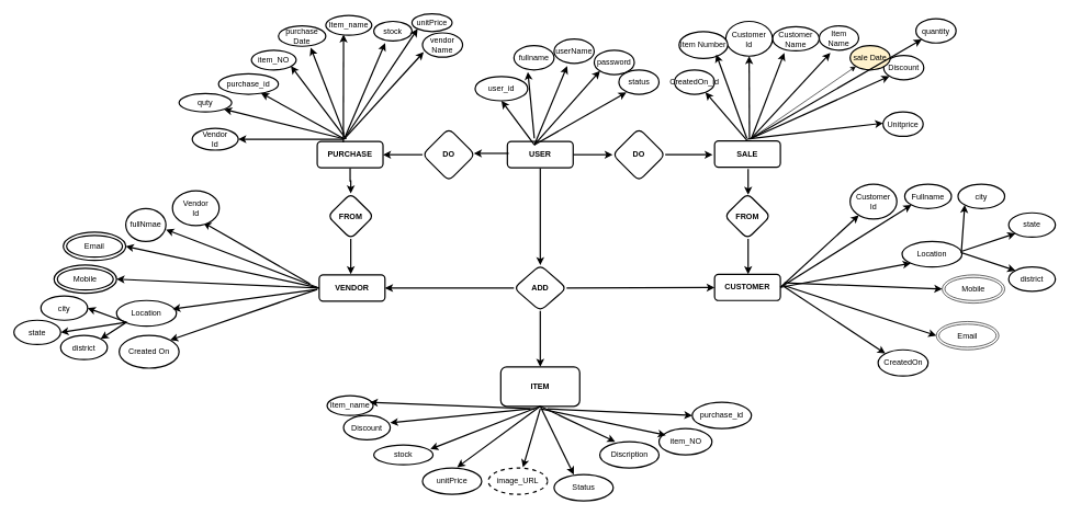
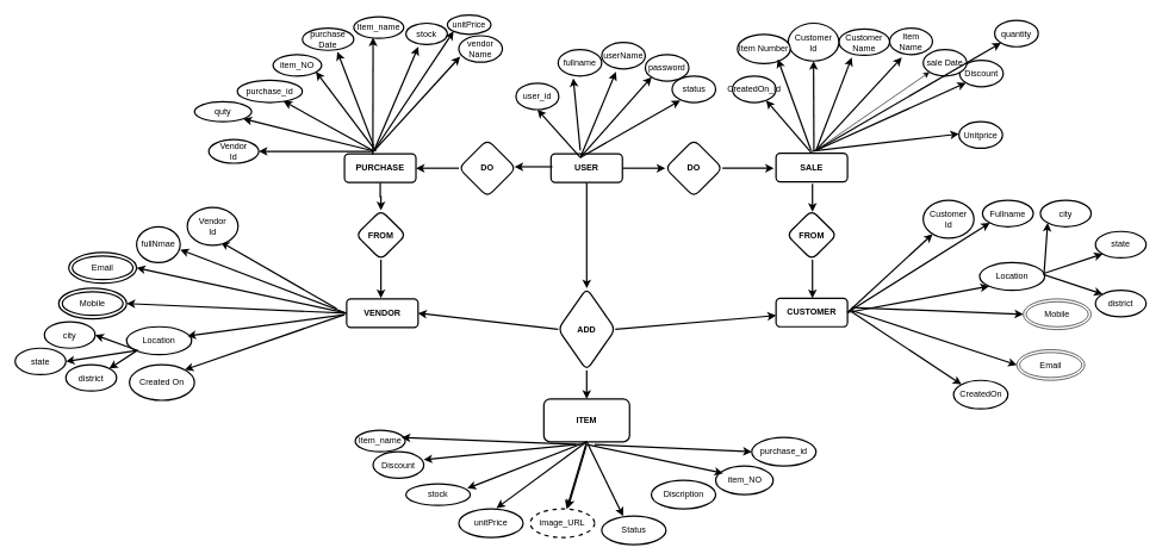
- <mxCell id="56" value="sale Date" style="ellipse;whiteSpace=wrap;html=1;strokeWidth=2;fillColor=#fff2cc;" vertex="1" parent="1"><mxGeometry x="1291" y="69" width="61" height="37" as="geometry" /></mxCell>
+ <mxCell id="56" value="sale Date" style="ellipse;whiteSpace=wrap;html=1;strokeWidth=2;" vertex="1" parent="1"><mxGeometry x="1291" y="69" width="61" height="37" as="geometry" /></mxCell>
- <mxCell id="43" value="user_id" style="ellipse;whiteSpace=wrap;html=1;strokeWidth=2;" vertex="1" parent="1"><mxGeometry x="721" y="116" width="80" height="37" as="geometry" /></mxCell>
+ <mxCell id="43" value="user_id" style="ellipse;whiteSpace=wrap;html=1;strokeWidth=2;" vertex="1" parent="1"><mxGeometry x="721" y="116" width="60" height="37" as="geometry" /></mxCell>
- <mxCell id="16" value="ADD" style="rhombus;whiteSpace=wrap;html=1;rounded=1;fontStyle=1;strokeWidth=2;" vertex="1" parent="1"><mxGeometry x="780" y="403" width="80" height="70" as="geometry" /></mxCell>
+ <mxCell id="16" value="ADD" style="rhombus;whiteSpace=wrap;html=1;rounded=1;fontStyle=1;strokeWidth=2;" vertex="1" parent="1"><mxGeometry x="780" y="403" width="80" height="115" as="geometry" /></mxCell>
- <mxCell id="122" value="" style="endArrow=classic;html=1;rounded=0;strokeWidth=2;entryX=0.261;entryY=0;entryDx=0;entryDy=0;entryPerimeter=0;exitX=0.5;exitY=1;exitDx=0;exitDy=0;" edge="1" parent="1" target="121" source="19"><mxGeometry width="50" height="50" relative="1" as="geometry"><mxPoint x="801" y="652" as="sourcePoint" /><mxPoint x="741" y="732" as="targetPoint" /></mxGeometry></mxCell>
+ <mxCell id="122" value="" style="endArrow=classic;html=1;rounded=0;strokeWidth=2;exitX=0.5;exitY=1;exitDx=0;exitDy=0;" edge="1" parent="1" target="117" source="19"><mxGeometry width="50" height="50" relative="1" as="geometry"><mxPoint x="801" y="652" as="sourcePoint" /><mxPoint x="741" y="732" as="targetPoint" /></mxGeometry></mxCell>
